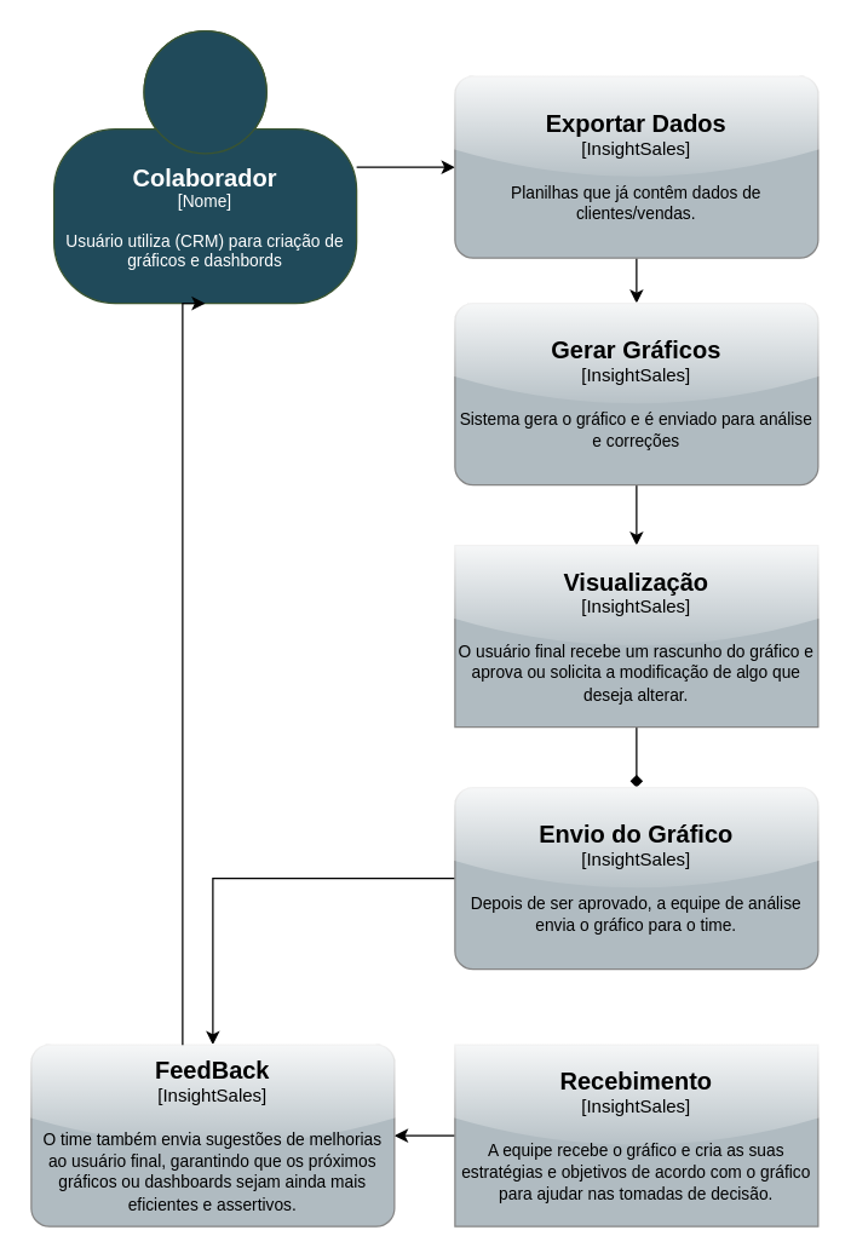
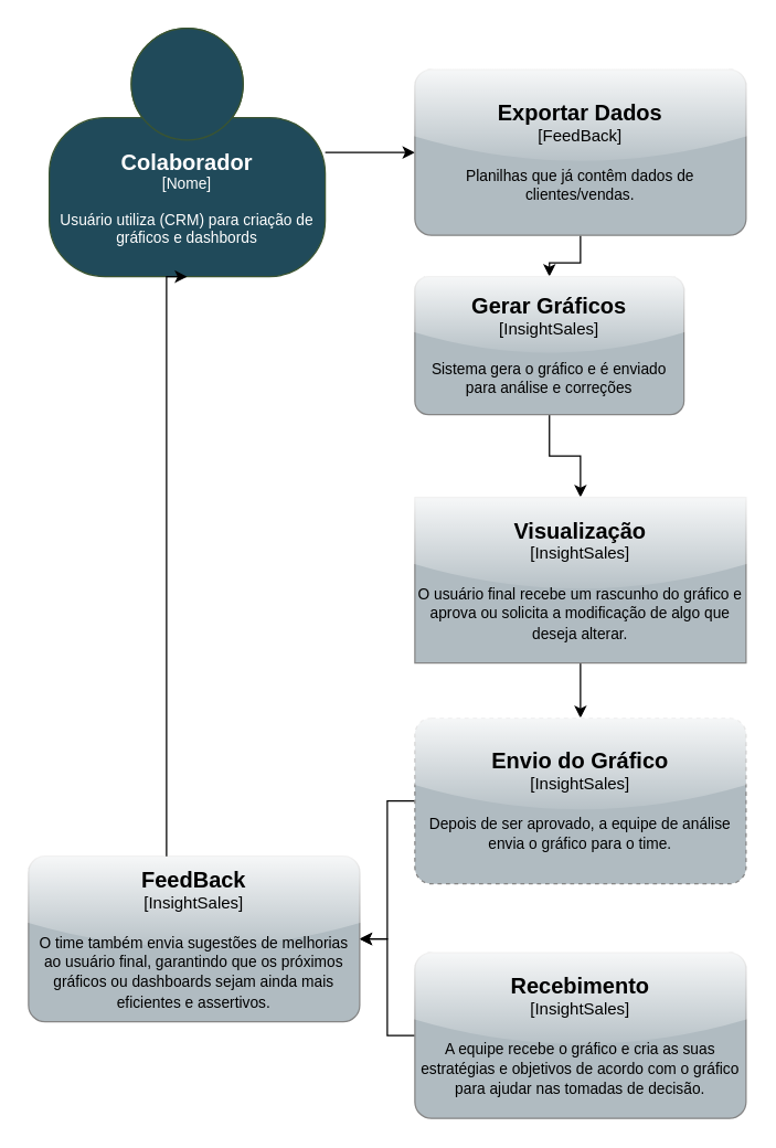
- <mxCell id="5" value="&lt;font style=&quot;font-size: 16px&quot;&gt;&lt;b&gt;Exportar Dados&lt;/b&gt;&lt;/font&gt;&lt;div&gt;[InsightSales]&lt;/div&gt;&lt;br&gt;&lt;div&gt;&lt;font style=&quot;font-size: 11px&quot;&gt;&lt;font&gt;Planilhas que já contêm dados de clientes/vendas.&lt;/font&gt;&lt;/font&gt;&lt;/div&gt;" style="rounded=1;whiteSpace=wrap;html=1;labelBackgroundColor=none;fillColor=light-dark(#b0bbc1, #1a1a1a);fontColor=#000000;align=center;arcSize=10;strokeColor=light-dark(#858585, #959595);metaEdit=1;resizable=0;points=[[0.25,0,0],[0.5,0,0],[0.75,0,0],[1,0.25,0],[1,0.5,0],[1,0.75,0],[0.75,1,0],[0.5,1,0],[0.25,1,0],[0,0.75,0],[0,0.5,0],[0,0.25,0]];glass=1;" parent="1" vertex="1"><mxGeometry x="300" y="50" width="240" height="120" as="geometry" /></mxCell>
+ <mxCell id="5" value="&lt;font style=&quot;font-size: 16px&quot;&gt;&lt;b&gt;Exportar Dados&lt;/b&gt;&lt;/font&gt;&lt;div&gt;[FeedBack]&lt;/div&gt;&lt;br&gt;&lt;div&gt;&lt;font style=&quot;font-size: 11px&quot;&gt;&lt;font&gt;Planilhas que já contêm dados de clientes/vendas.&lt;/font&gt;&lt;/font&gt;&lt;/div&gt;" style="rounded=1;whiteSpace=wrap;html=1;labelBackgroundColor=none;fillColor=light-dark(#b0bbc1, #1a1a1a);fontColor=#000000;align=center;arcSize=10;strokeColor=light-dark(#858585, #959595);metaEdit=1;resizable=0;points=[[0.25,0,0],[0.5,0,0],[0.75,0,0],[1,0.25,0],[1,0.5,0],[1,0.75,0],[0.75,1,0],[0.5,1,0],[0.25,1,0],[0,0.75,0],[0,0.5,0],[0,0.25,0]];glass=1;" parent="1" vertex="1"><mxGeometry x="300" y="50" width="240" height="120" as="geometry" /></mxCell>
- <mxCell id="7" value="&lt;font style=&quot;font-size: 16px&quot;&gt;&lt;b&gt;Gerar Gráficos&lt;/b&gt;&lt;/font&gt;&lt;div&gt;[InsightSales]&lt;/div&gt;&lt;br&gt;&lt;div&gt;&lt;font style=&quot;font-size: 11px&quot;&gt;&lt;font&gt;Sistema gera o gráfico e é enviado para análise e correções&lt;/font&gt;&lt;/font&gt;&lt;/div&gt;" style="rounded=1;whiteSpace=wrap;html=1;labelBackgroundColor=none;fillColor=light-dark(#b0bbc1, #1a1a1a);fontColor=#000000;align=center;arcSize=10;strokeColor=light-dark(#858585, #959595);metaEdit=1;resizable=0;points=[[0.25,0,0],[0.5,0,0],[0.75,0,0],[1,0.25,0],[1,0.5,0],[1,0.75,0],[0.75,1,0],[0.5,1,0],[0.25,1,0],[0,0.75,0],[0,0.5,0],[0,0.25,0]];gradientColor=none;glass=1;shadow=0;" parent="1" vertex="1"><mxGeometry x="300" y="200" width="240" height="120" as="geometry" /></mxCell>
+ <mxCell id="7" value="&lt;font style=&quot;font-size: 16px&quot;&gt;&lt;b&gt;Gerar Gráficos&lt;/b&gt;&lt;/font&gt;&lt;div&gt;[InsightSales]&lt;/div&gt;&lt;br&gt;&lt;div&gt;&lt;font style=&quot;font-size: 11px&quot;&gt;&lt;font&gt;Sistema gera o gráfico e é enviado para análise e correções&lt;/font&gt;&lt;/font&gt;&lt;/div&gt;" style="rounded=1;whiteSpace=wrap;html=1;labelBackgroundColor=none;fillColor=light-dark(#b0bbc1, #1a1a1a);fontColor=#000000;align=center;arcSize=10;strokeColor=light-dark(#858585, #959595);metaEdit=1;resizable=0;points=[[0.25,0,0],[0.5,0,0],[0.75,0,0],[1,0.25,0],[1,0.5,0],[1,0.75,0],[0.75,1,0],[0.5,1,0],[0.25,1,0],[0,0.75,0],[0,0.5,0],[0,0.25,0]];gradientColor=none;glass=1;shadow=0;" parent="1" vertex="1"><mxGeometry x="300" y="200" width="195" height="100" as="geometry" /></mxCell>
- <mxCell id="8" value="" style="edgeStyle=orthogonalEdgeStyle;rounded=0;orthogonalLoop=1;jettySize=auto;html=1;endArrow=diamond;" parent="1" source="9" target="11" edge="1"><mxGeometry relative="1" as="geometry" /></mxCell>
+ <mxCell id="8" value="" style="edgeStyle=orthogonalEdgeStyle;rounded=0;orthogonalLoop=1;jettySize=auto;html=1;" parent="1" source="9" target="11" edge="1"><mxGeometry relative="1" as="geometry" /></mxCell>
- <mxCell id="11" value="&lt;font style=&quot;font-size: 16px&quot;&gt;&lt;b&gt;Envio do Gráfico &lt;/b&gt;&lt;/font&gt;&lt;div&gt;[InsightSales]&lt;/div&gt;&lt;br&gt;&lt;div&gt;&lt;font style=&quot;font-size: 11px&quot;&gt;&lt;font&gt;Depois de ser aprovado, a equipe de análise envia o gráfico para o time.&lt;/font&gt;&lt;/font&gt;&lt;/div&gt;" style="rounded=1;whiteSpace=wrap;html=1;labelBackgroundColor=none;fillColor=light-dark(#b0bbc1, #1a1a1a);fontColor=#000000;align=center;arcSize=10;strokeColor=light-dark(#858585, #959595);metaEdit=1;resizable=0;points=[[0.25,0,0],[0.5,0,0],[0.75,0,0],[1,0.25,0],[1,0.5,0],[1,0.75,0],[0.75,1,0],[0.5,1,0],[0.25,1,0],[0,0.75,0],[0,0.5,0],[0,0.25,0]];gradientColor=none;glass=1;shadow=0;" parent="1" vertex="1"><mxGeometry x="300" y="520" width="240" height="120" as="geometry" /></mxCell>
+ <mxCell id="11" value="&lt;font style=&quot;font-size: 16px&quot;&gt;&lt;b&gt;Envio do Gráfico &lt;/b&gt;&lt;/font&gt;&lt;div&gt;[InsightSales]&lt;/div&gt;&lt;br&gt;&lt;div&gt;&lt;font style=&quot;font-size: 11px&quot;&gt;&lt;font&gt;Depois de ser aprovado, a equipe de análise envia o gráfico para o time.&lt;/font&gt;&lt;/font&gt;&lt;/div&gt;" style="rounded=1;whiteSpace=wrap;html=1;labelBackgroundColor=none;fillColor=light-dark(#b0bbc1, #1a1a1a);fontColor=#000000;align=center;arcSize=10;strokeColor=light-dark(#858585, #959595);metaEdit=1;resizable=0;points=[[0.25,0,0],[0.5,0,0],[0.75,0,0],[1,0.25,0],[1,0.5,0],[1,0.75,0],[0.75,1,0],[0.5,1,0],[0.25,1,0],[0,0.75,0],[0,0.5,0],[0,0.25,0]];gradientColor=none;glass=1;shadow=0;dashed=1;" parent="1" vertex="1"><mxGeometry x="300" y="520" width="240" height="120" as="geometry" /></mxCell>
- <mxCell id="14" value="&lt;font style=&quot;font-size: 16px&quot;&gt;&lt;b&gt;FeedBack&lt;/b&gt;&lt;/font&gt;&lt;div&gt;[InsightSales]&lt;/div&gt;&lt;br&gt;&lt;div&gt;&lt;font style=&quot;font-size: 11px&quot;&gt;&lt;font&gt;O time também envia sugestões de melhorias ao usuário final, garantindo que os próximos gráficos ou dashboards sejam ainda mais eficientes e assertivos.&lt;/font&gt;&lt;/font&gt;&lt;/div&gt;" style="rounded=1;whiteSpace=wrap;html=1;labelBackgroundColor=none;fillColor=light-dark(#b0bbc1, #1a1a1a);fontColor=#000000;align=center;arcSize=10;strokeColor=light-dark(#858585, #959595);metaEdit=1;resizable=0;points=[[0.25,0,0],[0.5,0,0],[0.75,0,0],[1,0.25,0],[1,0.5,0],[1,0.75,0],[0.75,1,0],[0.5,1,0],[0.25,1,0],[0,0.75,0],[0,0.5,0],[0,0.25,0]];gradientColor=none;glass=1;shadow=0;" parent="1" vertex="1"><mxGeometry x="20" y="690" width="240" height="120" as="geometry" /></mxCell>
+ <mxCell id="14" value="&lt;font style=&quot;font-size: 16px&quot;&gt;&lt;b&gt;FeedBack&lt;/b&gt;&lt;/font&gt;&lt;div&gt;[InsightSales]&lt;/div&gt;&lt;br&gt;&lt;div&gt;&lt;font style=&quot;font-size: 11px&quot;&gt;&lt;font&gt;O time também envia sugestões de melhorias ao usuário final, garantindo que os próximos gráficos ou dashboards sejam ainda mais eficientes e assertivos.&lt;/font&gt;&lt;/font&gt;&lt;/div&gt;" style="rounded=1;whiteSpace=wrap;html=1;labelBackgroundColor=none;fillColor=light-dark(#b0bbc1, #1a1a1a);fontColor=#000000;align=center;arcSize=10;strokeColor=light-dark(#858585, #959595);metaEdit=1;resizable=0;points=[[0.25,0,0],[0.5,0,0],[0.75,0,0],[1,0.25,0],[1,0.5,0],[1,0.75,0],[0.75,1,0],[0.5,1,0],[0.25,1,0],[0,0.75,0],[0,0.5,0],[0,0.25,0]];gradientColor=none;glass=1;shadow=0;" parent="1" vertex="1"><mxGeometry x="20" y="620" width="240" height="120" as="geometry" /></mxCell>
- <mxCell id="13" value="&lt;font style=&quot;font-size: 16px&quot;&gt;&lt;b&gt;Recebimento &lt;/b&gt;&lt;/font&gt;&lt;div&gt;[InsightSales]&lt;/div&gt;&lt;br&gt;&lt;div&gt;&lt;font style=&quot;font-size: 11px&quot;&gt;&lt;font&gt;A equipe recebe o gráfico e cria as suas estratégias e objetivos de acordo com o gráfico para ajudar nas tomadas de decisão.&lt;/font&gt;&lt;/font&gt;&lt;/div&gt;" style="whiteSpace=wrap;html=1;labelBackgroundColor=none;fillColor=light-dark(#b0bbc1, #1a1a1a);fontColor=#000000;align=center;arcSize=10;strokeColor=light-dark(#858585, #959595);metaEdit=1;resizable=0;points=[[0.25,0,0],[0.5,0,0],[0.75,0,0],[1,0.25,0],[1,0.5,0],[1,0.75,0],[0.75,1,0],[0.5,1,0],[0.25,1,0],[0,0.75,0],[0,0.5,0],[0,0.25,0]];gradientColor=none;glass=1;shadow=0;rounded=0;" parent="1" vertex="1"><mxGeometry x="300" y="690" width="240" height="120" as="geometry" /></mxCell>
+ <mxCell id="13" value="&lt;font style=&quot;font-size: 16px&quot;&gt;&lt;b&gt;Recebimento &lt;/b&gt;&lt;/font&gt;&lt;div&gt;[InsightSales]&lt;/div&gt;&lt;br&gt;&lt;div&gt;&lt;font style=&quot;font-size: 11px&quot;&gt;&lt;font&gt;A equipe recebe o gráfico e cria as suas estratégias e objetivos de acordo com o gráfico para ajudar nas tomadas de decisão.&lt;/font&gt;&lt;/font&gt;&lt;/div&gt;" style="rounded=1;whiteSpace=wrap;html=1;labelBackgroundColor=none;fillColor=light-dark(#b0bbc1, #1a1a1a);fontColor=#000000;align=center;arcSize=10;strokeColor=light-dark(#858585, #959595);metaEdit=1;resizable=0;points=[[0.25,0,0],[0.5,0,0],[0.75,0,0],[1,0.25,0],[1,0.5,0],[1,0.75,0],[0.75,1,0],[0.5,1,0],[0.25,1,0],[0,0.75,0],[0,0.5,0],[0,0.25,0]];gradientColor=none;glass=1;shadow=0;" parent="1" vertex="1"><mxGeometry x="300" y="690" width="240" height="120" as="geometry" /></mxCell>
